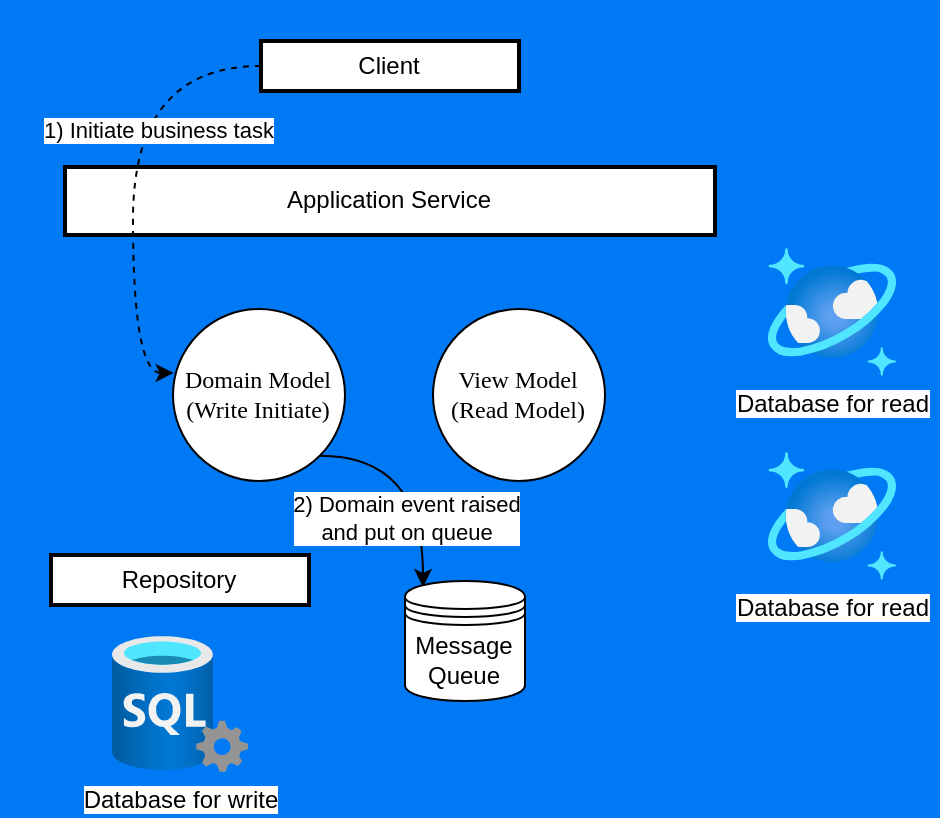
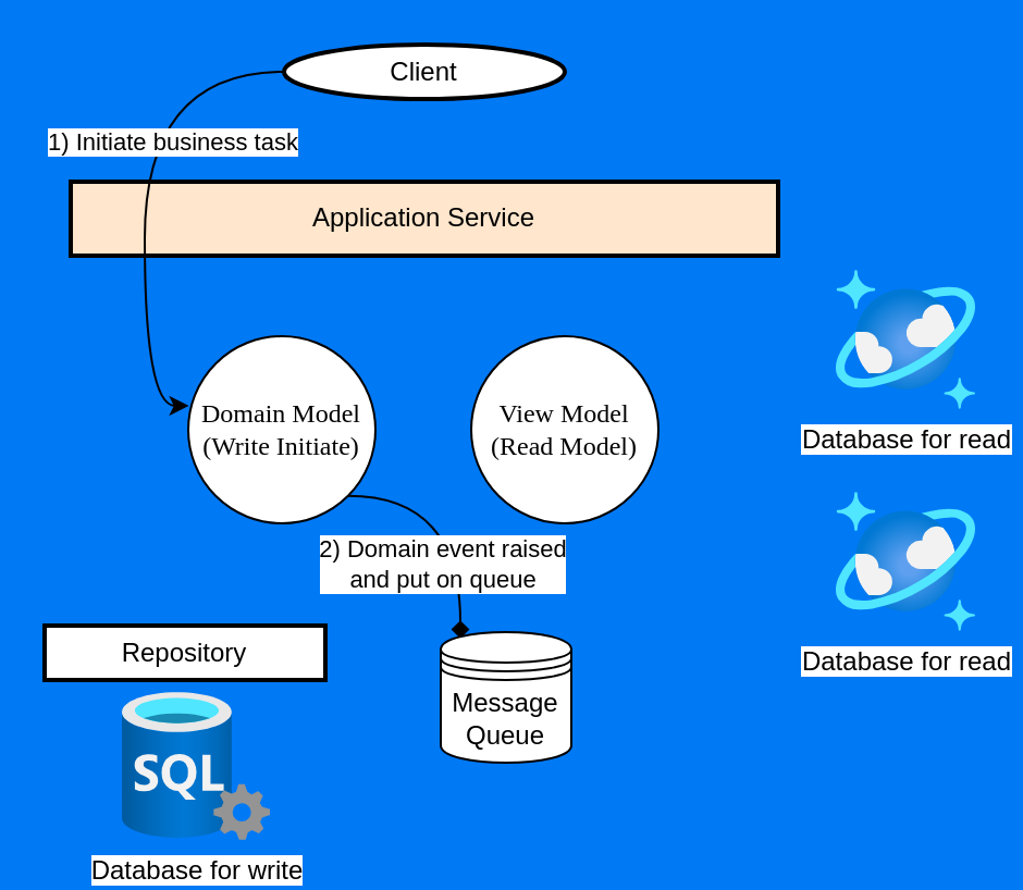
- <mxCell id="10" value="Client" style="whiteSpace=wrap;strokeWidth=2;" parent="1" vertex="1"><mxGeometry x="130" y="20" width="129" height="25" as="geometry" /></mxCell>
+ <mxCell id="10" value="Client" style="ellipse;whiteSpace=wrap;strokeWidth=2;" parent="1" vertex="1"><mxGeometry x="130" y="20" width="129" height="25" as="geometry" /></mxCell>
- <mxCell id="7" value="Application Service" style="whiteSpace=wrap;strokeWidth=2;" parent="1" vertex="1"><mxGeometry x="32" y="83" width="325" height="34" as="geometry" /></mxCell>
+ <mxCell id="7" value="Application Service" style="whiteSpace=wrap;strokeWidth=2;fillColor=#ffe6cc;" parent="1" vertex="1"><mxGeometry x="32" y="83" width="325" height="34" as="geometry" /></mxCell>
- <mxCell id="8" style="edgeStyle=orthogonalEdgeStyle;orthogonalLoop=1;jettySize=auto;html=1;exitX=0;exitY=0.5;exitDx=0;exitDy=0;entryX=0.004;entryY=0.372;entryDx=0;entryDy=0;entryPerimeter=0;strokeColor=default;curved=1;dashed=1;" edge="1" parent="1" source="10" target="5"><mxGeometry relative="1" as="geometry" /></mxCell>
+ <mxCell id="8" style="edgeStyle=orthogonalEdgeStyle;orthogonalLoop=1;jettySize=auto;html=1;exitX=0;exitY=0.5;exitDx=0;exitDy=0;entryX=0.004;entryY=0.372;entryDx=0;entryDy=0;entryPerimeter=0;strokeColor=default;curved=1;" edge="1" parent="1" source="10" target="5"><mxGeometry relative="1" as="geometry" /></mxCell>
- <mxCell id="3" style="edgeStyle=orthogonalEdgeStyle;orthogonalLoop=1;jettySize=auto;html=1;exitX=1;exitY=1;exitDx=0;exitDy=0;entryX=0.15;entryY=0.05;entryDx=0;entryDy=0;entryPerimeter=0;curved=1;" edge="1" parent="1" source="5" target="12"><mxGeometry relative="1" as="geometry" /></mxCell>
+ <mxCell id="3" style="edgeStyle=orthogonalEdgeStyle;orthogonalLoop=1;jettySize=auto;html=1;exitX=1;exitY=1;exitDx=0;exitDy=0;entryX=0.15;entryY=0.05;entryDx=0;entryDy=0;entryPerimeter=0;curved=1;endArrow=diamond;" edge="1" parent="1" source="5" target="12"><mxGeometry relative="1" as="geometry" /></mxCell>
- <mxCell id="14" value="Repository" style="whiteSpace=wrap;strokeWidth=2;" parent="1" vertex="1"><mxGeometry x="25" y="277" width="129" height="25" as="geometry" /></mxCell>
+ <mxCell id="14" value="Repository" style="whiteSpace=wrap;strokeWidth=2;" parent="1" vertex="1"><mxGeometry x="20" y="287" width="129" height="25" as="geometry" /></mxCell>
